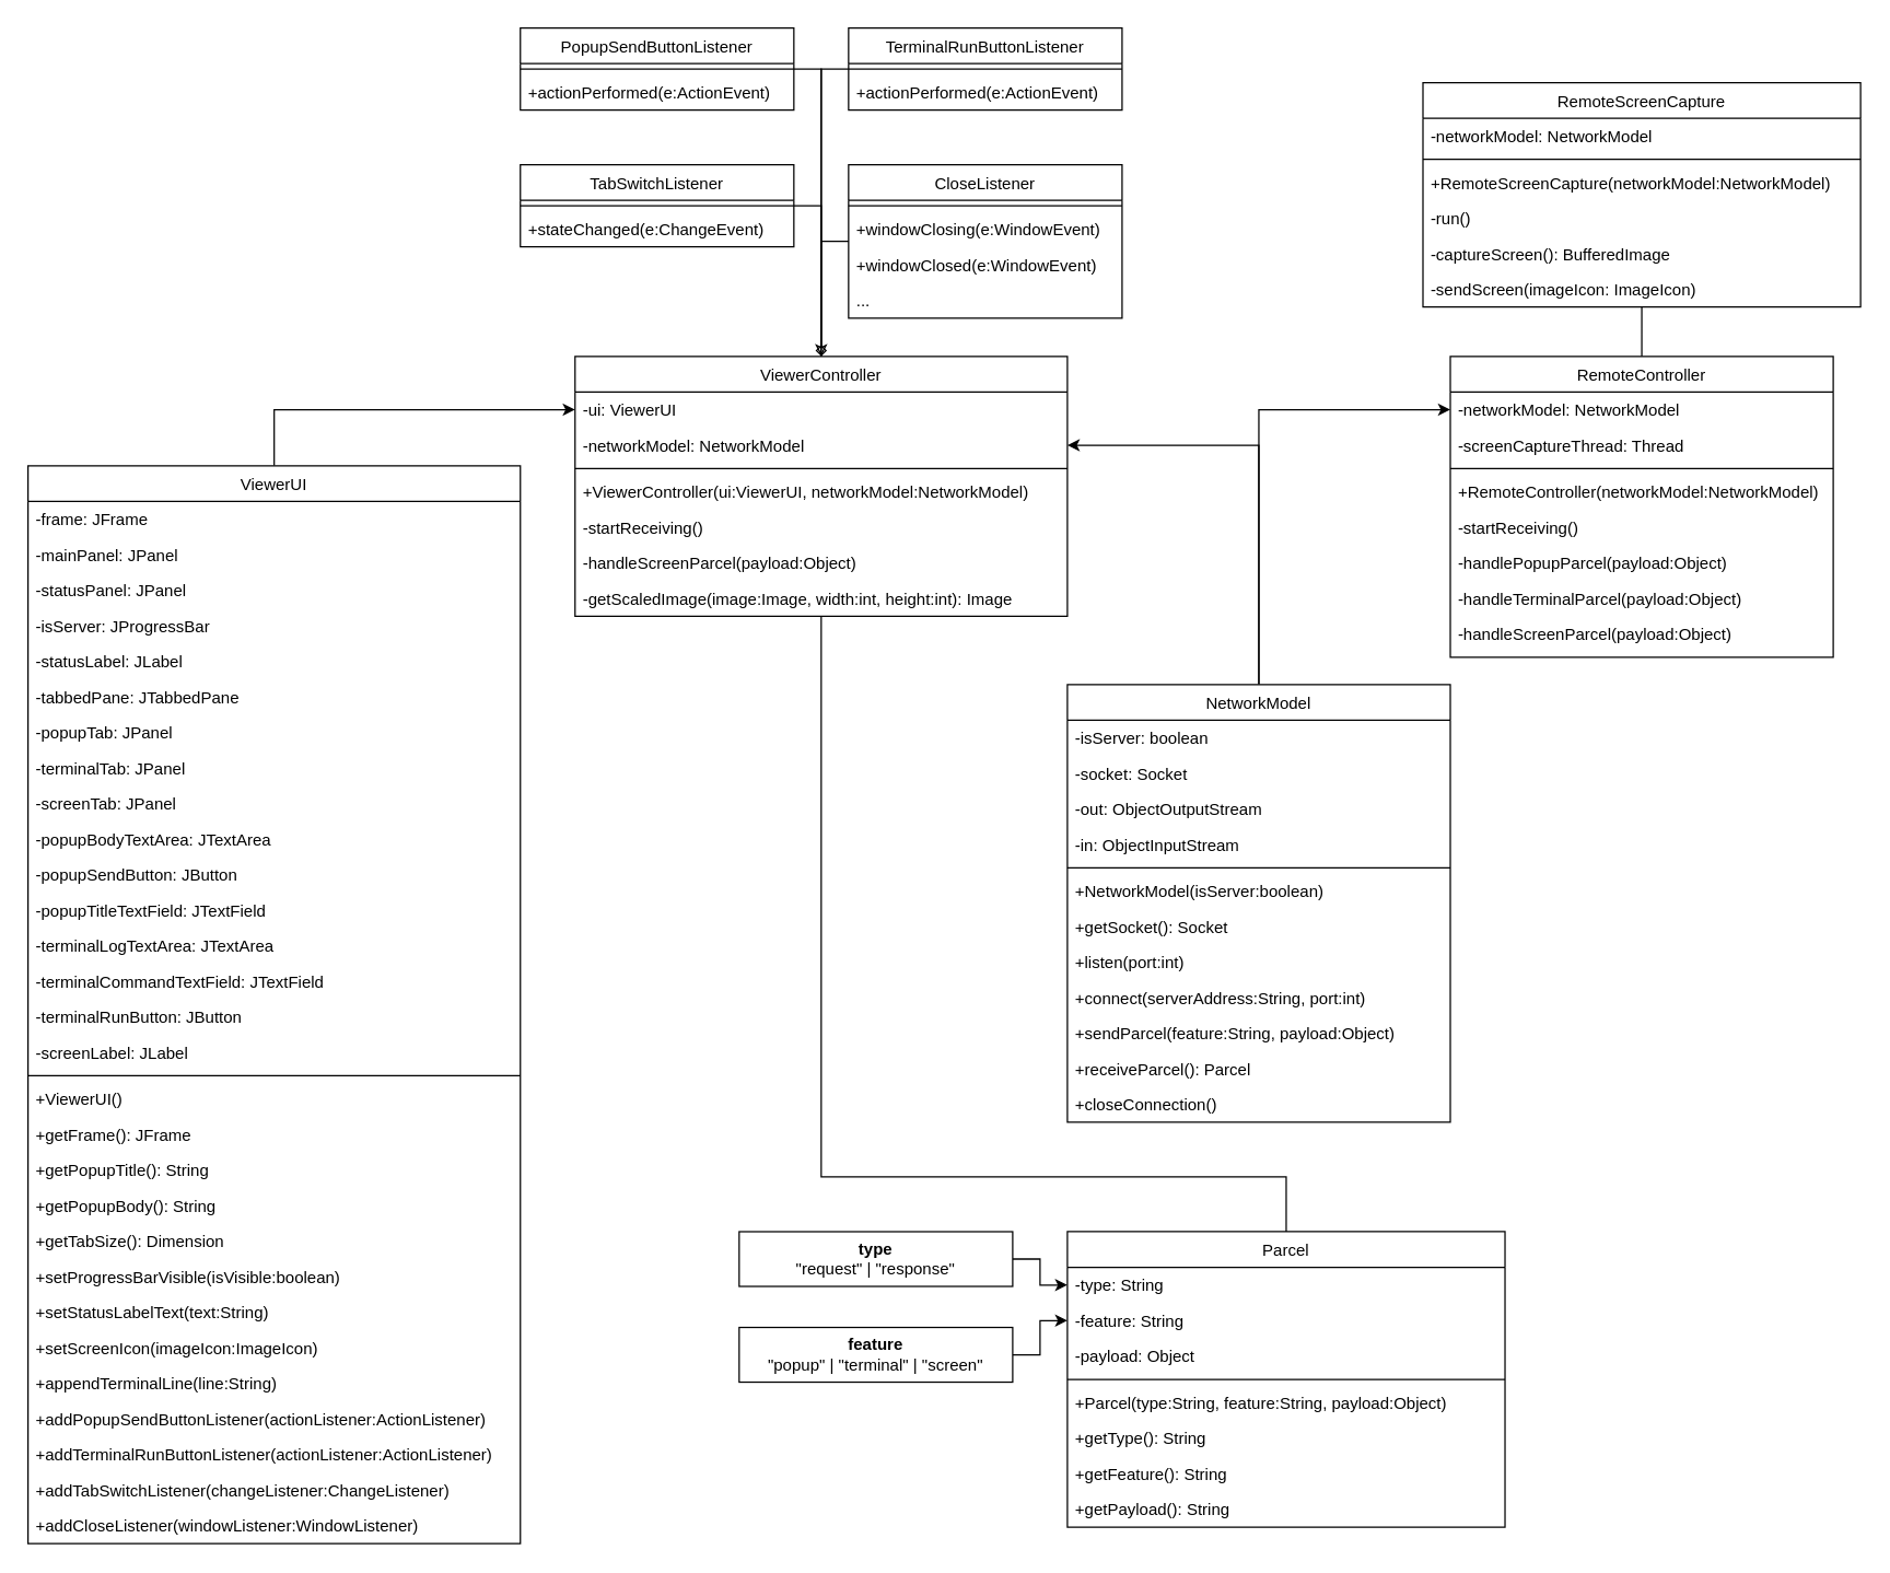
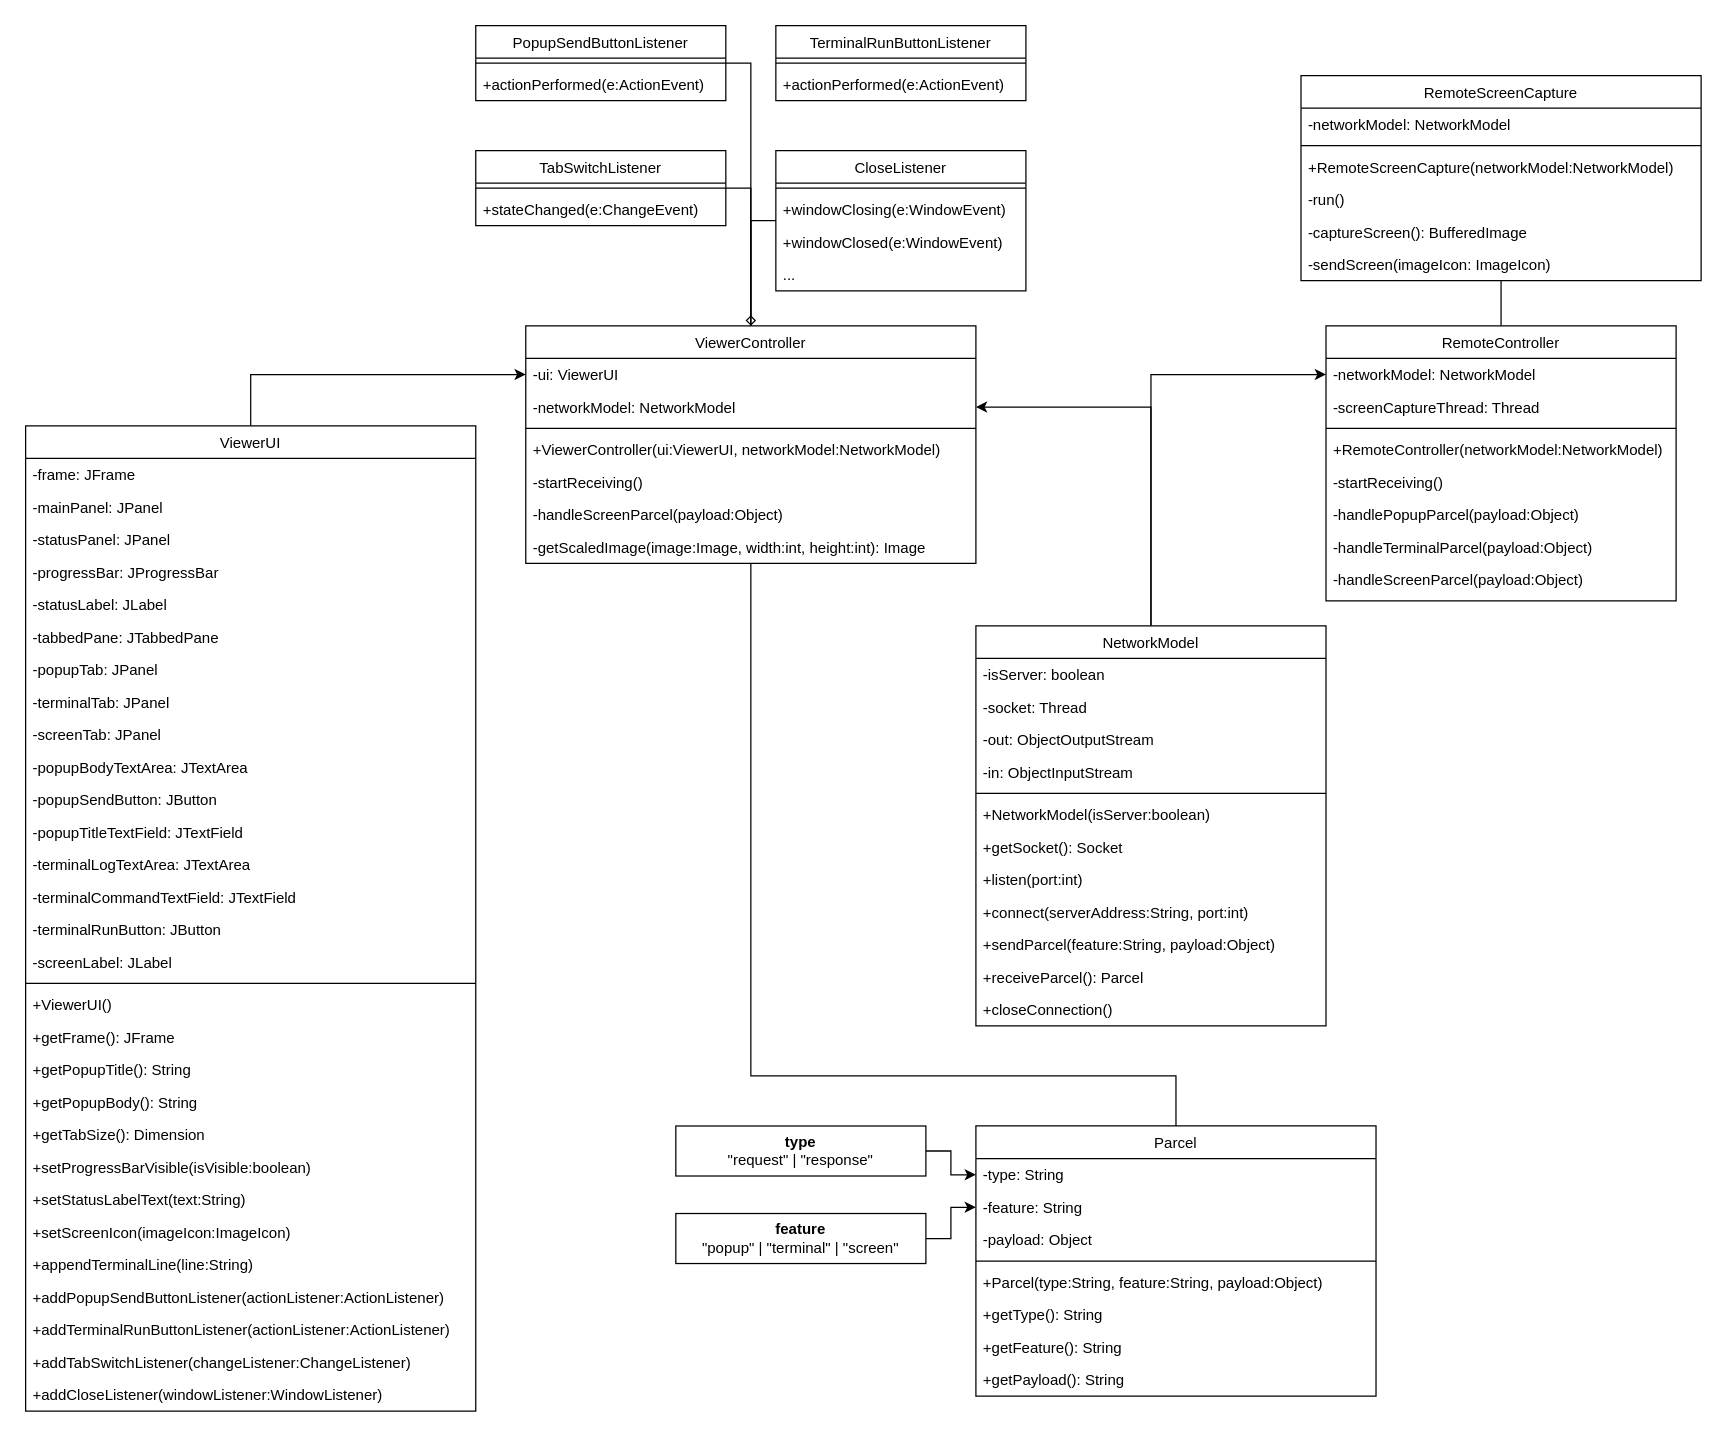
- <mxCell id="88" style="edgeStyle=orthogonalEdgeStyle;rounded=0;orthogonalLoop=1;jettySize=auto;html=1;endArrow=classic;endFill=0;" edge="1" parent="1" source="89" target="2"><mxGeometry relative="1" as="geometry"><Array as="points"><mxPoint x="600" y="50" /></Array></mxGeometry></mxCell>
+ <mxCell id="88" style="edgeStyle=orthogonalEdgeStyle;rounded=0;orthogonalLoop=1;jettySize=auto;html=1;endArrow=none;endFill=0;" edge="1" parent="1" source="89" target="2"><mxGeometry relative="1" as="geometry"><Array as="points"><mxPoint x="600" y="50" /></Array></mxGeometry></mxCell>
- <mxCell id="96" style="edgeStyle=orthogonalEdgeStyle;rounded=0;orthogonalLoop=1;jettySize=auto;html=1;endArrow=none;endFill=0;" edge="1" parent="1" source="97" target="2"><mxGeometry relative="1" as="geometry"><Array as="points"><mxPoint x="600" y="50" /></Array></mxGeometry></mxCell>
- <mxCell id="15" value="-isServer: JProgressBar" style="text;align=left;verticalAlign=top;spacingLeft=4;spacingRight=4;overflow=hidden;rotatable=0;points=[[0,0.5],[1,0.5]];portConstraint=eastwest;" vertex="1" parent="11"><mxGeometry y="104" width="360" height="26" as="geometry" /></mxCell>
+ <mxCell id="15" value="-progressBar: JProgressBar" style="text;align=left;verticalAlign=top;spacingLeft=4;spacingRight=4;overflow=hidden;rotatable=0;points=[[0,0.5],[1,0.5]];portConstraint=eastwest;" vertex="1" parent="11"><mxGeometry y="104" width="360" height="26" as="geometry" /></mxCell>
- <mxCell id="46" value="-socket: Socket" style="text;align=left;verticalAlign=top;spacingLeft=4;spacingRight=4;overflow=hidden;rotatable=0;points=[[0,0.5],[1,0.5]];portConstraint=eastwest;rounded=0;shadow=0;html=0;" parent="44" vertex="1"><mxGeometry y="52" width="280" height="26" as="geometry" /></mxCell>
+ <mxCell id="46" value="-socket: Thread" style="text;align=left;verticalAlign=top;spacingLeft=4;spacingRight=4;overflow=hidden;rotatable=0;points=[[0,0.5],[1,0.5]];portConstraint=eastwest;rounded=0;shadow=0;html=0;" parent="44" vertex="1"><mxGeometry y="52" width="280" height="26" as="geometry" /></mxCell>
